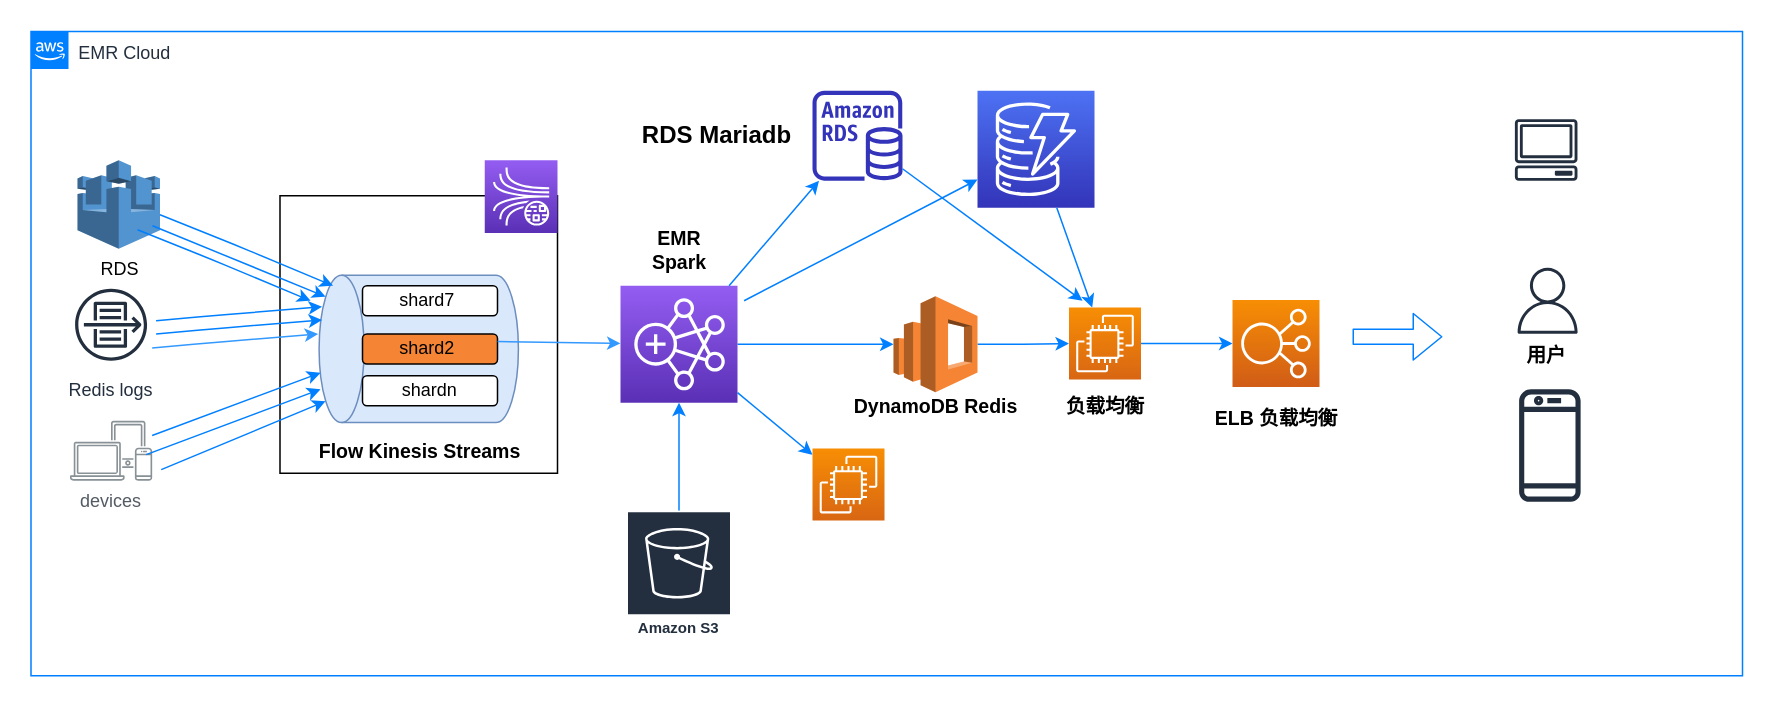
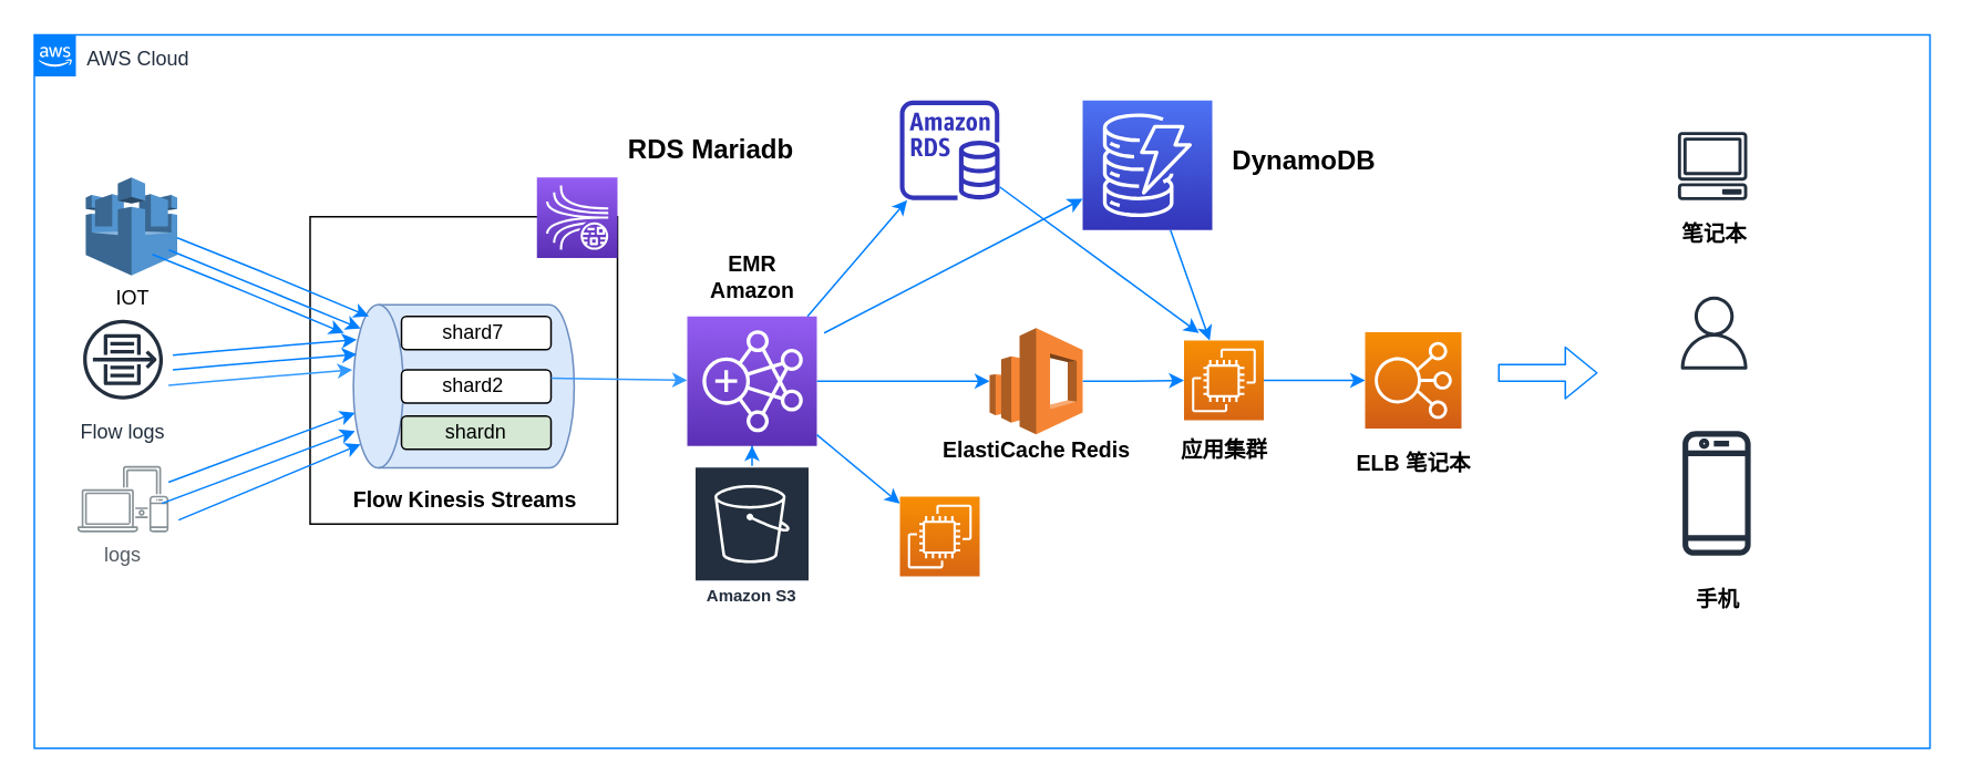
- <mxCell id="2" value="EMR Cloud" style="points=[[0,0],[0.25,0],[0.5,0],[0.75,0],[1,0],[1,0.25],[1,0.5],[1,0.75],[1,1],[0.75,1],[0.5,1],[0.25,1],[0,1],[0,0.75],[0,0.5],[0,0.25]];outlineConnect=0;gradientColor=none;html=1;whiteSpace=wrap;fontSize=12;fontStyle=0;shape=mxgraph.aws4.group;grIcon=mxgraph.aws4.group_aws_cloud_alt;fillColor=none;verticalAlign=top;align=left;spacingLeft=30;fontColor=#232F3E;dashed=0;labelBackgroundColor=#ffffff;strokeColor=#007FFF;" parent="1" vertex="1"><mxGeometry x="20" y="20.5" width="1141" height="429.5" as="geometry" /></mxCell>
+ <mxCell id="2" value="AWS Cloud" style="points=[[0,0],[0.25,0],[0.5,0],[0.75,0],[1,0],[1,0.25],[1,0.5],[1,0.75],[1,1],[0.75,1],[0.5,1],[0.25,1],[0,1],[0,0.75],[0,0.5],[0,0.25]];outlineConnect=0;gradientColor=none;html=1;whiteSpace=wrap;fontSize=12;fontStyle=0;shape=mxgraph.aws4.group;grIcon=mxgraph.aws4.group_aws_cloud_alt;fillColor=none;verticalAlign=top;align=left;spacingLeft=30;fontColor=#232F3E;dashed=0;labelBackgroundColor=#ffffff;strokeColor=#007FFF;" parent="1" vertex="1"><mxGeometry x="20" y="20.5" width="1141" height="429.5" as="geometry" /></mxCell>
- <mxCell id="52" value="&lt;span&gt;&lt;font face=&quot;微软雅黑, sans-serif&quot;&gt;&lt;span style=&quot;font-size: 16px ; background-color: rgb(255 , 255 , 255)&quot;&gt;RDS Mariadb&lt;/span&gt;&lt;/font&gt;&lt;br&gt;&lt;/span&gt;" style="text;html=1;resizable=0;autosize=1;align=center;verticalAlign=middle;points=[];fillColor=none;strokeColor=none;rounded=0;strokeWidth=3;fontSize=13;fontStyle=1" vertex="1" parent="1"><mxGeometry x="417" y="79" width="120" height="20" as="geometry" /></mxCell>
+ <mxCell id="52" value="&lt;span&gt;&lt;font face=&quot;微软雅黑, sans-serif&quot;&gt;&lt;span style=&quot;font-size: 16px ; background-color: rgb(255 , 255 , 255)&quot;&gt;RDS Mariadb&lt;/span&gt;&lt;/font&gt;&lt;br&gt;&lt;/span&gt;" style="text;html=1;resizable=0;autosize=1;align=center;verticalAlign=middle;points=[];fillColor=none;strokeColor=none;rounded=0;strokeWidth=3;fontSize=13;fontStyle=1" vertex="1" parent="1"><mxGeometry x="367" y="79" width="120" height="20" as="geometry" /></mxCell>
+ <mxCell id="51" value="&lt;span lang=&quot;EN-US&quot; style=&quot;font-size: 12.0pt ; font-family: &amp;quot;微软雅黑&amp;quot; , sans-serif ; background: white&quot;&gt;DynamoDB&lt;/span&gt;&lt;span&gt;&lt;br&gt;&lt;/span&gt;" style="text;html=1;resizable=0;autosize=1;align=center;verticalAlign=middle;points=[];fillColor=none;strokeColor=none;rounded=0;strokeWidth=3;fontSize=13;fontStyle=1" vertex="1" parent="1"><mxGeometry x="729" y="86.25" width="110" height="20" as="geometry" /></mxCell>
+ <mxCell id="49" value="&lt;b&gt;笔记本&lt;br&gt;&lt;/b&gt;" style="text;html=1;resizable=0;autosize=1;align=center;verticalAlign=middle;points=[];fillColor=none;strokeColor=none;rounded=0;strokeWidth=3;fontSize=13;" vertex="1" parent="1"><mxGeometry x="1006.08" y="130" width="50" height="20" as="geometry" /></mxCell>
- <mxCell id="28" value="&lt;b&gt;EMR&lt;br&gt;Spark&lt;br&gt;&lt;/b&gt;" style="text;html=1;resizable=0;autosize=1;align=center;verticalAlign=middle;points=[];fillColor=none;strokeColor=none;rounded=0;strokeWidth=3;fontSize=13;" vertex="1" parent="1"><mxGeometry x="427" y="146" width="50" height="40" as="geometry" /></mxCell>
+ <mxCell id="28" value="&lt;b&gt;EMR&lt;br&gt;Amazon&lt;br&gt;&lt;/b&gt;" style="text;html=1;resizable=0;autosize=1;align=center;verticalAlign=middle;points=[];fillColor=none;strokeColor=none;rounded=0;strokeWidth=3;fontSize=13;" vertex="1" parent="1"><mxGeometry x="427" y="146" width="50" height="40" as="geometry" /></mxCell>
- <mxCell id="3" value="RDS" style="outlineConnect=0;dashed=0;verticalLabelPosition=bottom;verticalAlign=top;align=center;html=1;shape=mxgraph.aws3.aws_iot;fillColor=#5294CF;gradientColor=none;" vertex="1" parent="1"><mxGeometry x="51" y="106.25" width="55" height="59" as="geometry" /></mxCell>
+ <mxCell id="3" value="IOT" style="outlineConnect=0;dashed=0;verticalLabelPosition=bottom;verticalAlign=top;align=center;html=1;shape=mxgraph.aws3.aws_iot;fillColor=#5294CF;gradientColor=none;" vertex="1" parent="1"><mxGeometry x="51" y="106.25" width="55" height="59" as="geometry" /></mxCell>
- <mxCell id="12" value="shard2&amp;nbsp;" style="rounded=1;whiteSpace=wrap;html=1;fillColor=#f58534;" vertex="1" parent="1"><mxGeometry x="241" y="222.13" width="90" height="20" as="geometry" /></mxCell>
+ <mxCell id="12" value="shard2&amp;nbsp;" style="rounded=1;whiteSpace=wrap;html=1;" vertex="1" parent="1"><mxGeometry x="241" y="222.13" width="90" height="20" as="geometry" /></mxCell>
- <mxCell id="47" value="&lt;b&gt;用户&lt;br&gt;&lt;/b&gt;" style="text;html=1;resizable=0;autosize=1;align=center;verticalAlign=middle;points=[];fillColor=none;strokeColor=none;rounded=0;strokeWidth=3;fontSize=13;" vertex="1" parent="1"><mxGeometry x="1010.12" y="226" width="40" height="20" as="geometry" /></mxCell>
- <mxCell id="4" value="Redis logs" style="outlineConnect=0;fontColor=#232F3E;gradientColor=none;strokeColor=#232F3E;fillColor=#ffffff;dashed=0;verticalLabelPosition=bottom;verticalAlign=top;align=center;html=1;fontSize=12;fontStyle=0;aspect=fixed;shape=mxgraph.aws4.resourceIcon;resIcon=mxgraph.aws4.flow_logs;" vertex="1" parent="1"><mxGeometry x="43.39" y="186" width="60" height="60" as="geometry" /></mxCell>
+ <mxCell id="4" value="Flow logs" style="outlineConnect=0;fontColor=#232F3E;gradientColor=none;strokeColor=#232F3E;fillColor=#ffffff;dashed=0;verticalLabelPosition=bottom;verticalAlign=top;align=center;html=1;fontSize=12;fontStyle=0;aspect=fixed;shape=mxgraph.aws4.resourceIcon;resIcon=mxgraph.aws4.flow_logs;" vertex="1" parent="1"><mxGeometry x="43.39" y="186" width="60" height="60" as="geometry" /></mxCell>
- <mxCell id="13" value="shardn" style="rounded=1;whiteSpace=wrap;html=1;" vertex="1" parent="1"><mxGeometry x="241" y="250" width="90" height="20" as="geometry" /></mxCell>
+ <mxCell id="13" value="shardn" style="rounded=1;whiteSpace=wrap;html=1;fillColor=#d5e8d4;" vertex="1" parent="1"><mxGeometry x="241" y="250" width="90" height="20" as="geometry" /></mxCell>
- <mxCell id="39" value="&lt;b&gt;DynamoDB Redis&lt;br&gt;&lt;/b&gt;" style="text;html=1;resizable=0;autosize=1;align=center;verticalAlign=middle;points=[];fillColor=none;strokeColor=none;rounded=0;strokeWidth=3;fontSize=13;" vertex="1" parent="1"><mxGeometry x="558" y="260" width="130" height="20" as="geometry" /></mxCell>
+ <mxCell id="39" value="&lt;b&gt;ElastiCache Redis&lt;br&gt;&lt;/b&gt;" style="text;html=1;resizable=0;autosize=1;align=center;verticalAlign=middle;points=[];fillColor=none;strokeColor=none;rounded=0;strokeWidth=3;fontSize=13;" vertex="1" parent="1"><mxGeometry x="558" y="260" width="130" height="20" as="geometry" /></mxCell>
- <mxCell id="31" value="&lt;b&gt;负载均衡&lt;br&gt;&lt;/b&gt;" style="text;html=1;resizable=0;autosize=1;align=center;verticalAlign=middle;points=[];fillColor=none;strokeColor=none;rounded=0;strokeWidth=3;fontSize=13;" vertex="1" parent="1"><mxGeometry x="701" y="260" width="70" height="20" as="geometry" /></mxCell>
+ <mxCell id="31" value="&lt;b&gt;应用集群&lt;br&gt;&lt;/b&gt;" style="text;html=1;resizable=0;autosize=1;align=center;verticalAlign=middle;points=[];fillColor=none;strokeColor=none;rounded=0;strokeWidth=3;fontSize=13;" vertex="1" parent="1"><mxGeometry x="701" y="260" width="70" height="20" as="geometry" /></mxCell>
- <mxCell id="43" value="&lt;b&gt;ELB 负载均衡&lt;br&gt;&lt;/b&gt;" style="text;html=1;resizable=0;autosize=1;align=center;verticalAlign=middle;points=[];fillColor=none;strokeColor=none;rounded=0;strokeWidth=3;fontSize=13;" vertex="1" parent="1"><mxGeometry x="800" y="268" width="100" height="20" as="geometry" /></mxCell>
+ <mxCell id="43" value="&lt;b&gt;ELB 笔记本&lt;br&gt;&lt;/b&gt;" style="text;html=1;resizable=0;autosize=1;align=center;verticalAlign=middle;points=[];fillColor=none;strokeColor=none;rounded=0;strokeWidth=3;fontSize=13;" vertex="1" parent="1"><mxGeometry x="800" y="268" width="100" height="20" as="geometry" /></mxCell>
- <mxCell id="9" value="devices" style="outlineConnect=0;gradientColor=none;fontColor=#545B64;strokeColor=none;fillColor=#879196;dashed=0;verticalLabelPosition=bottom;verticalAlign=top;align=center;html=1;fontSize=12;fontStyle=0;aspect=fixed;shape=mxgraph.aws4.illustration_devices;pointerEvents=1" vertex="1" parent="1"><mxGeometry x="45.99" y="280" width="54.79" height="40" as="geometry" /></mxCell>
+ <mxCell id="9" value="logs" style="outlineConnect=0;gradientColor=none;fontColor=#545B64;strokeColor=none;fillColor=#879196;dashed=0;verticalLabelPosition=bottom;verticalAlign=top;align=center;html=1;fontSize=12;fontStyle=0;aspect=fixed;shape=mxgraph.aws4.illustration_devices;pointerEvents=1" vertex="1" parent="1"><mxGeometry x="45.99" y="280" width="54.79" height="40" as="geometry" /></mxCell>
+ <mxCell id="48" value="&lt;b&gt;手机&lt;br&gt;&lt;/b&gt;" style="text;html=1;resizable=0;autosize=1;align=center;verticalAlign=middle;points=[];fillColor=none;strokeColor=none;rounded=0;strokeWidth=3;fontSize=13;" vertex="1" parent="1"><mxGeometry x="1013.08" y="350" width="40" height="20" as="geometry" /></mxCell>
- <mxCell id="6" value="Amazon S3" style="outlineConnect=0;fontColor=#232F3E;gradientColor=none;strokeColor=#ffffff;fillColor=#232F3E;dashed=0;verticalLabelPosition=middle;verticalAlign=bottom;align=center;html=1;whiteSpace=wrap;fontSize=10;fontStyle=1;spacing=3;shape=mxgraph.aws4.productIcon;prIcon=mxgraph.aws4.s3;" vertex="1" parent="1"><mxGeometry x="417" y="340" width="70" height="88" as="geometry" /></mxCell>
+ <mxCell id="6" value="Amazon S3" style="outlineConnect=0;fontColor=#232F3E;gradientColor=none;strokeColor=#ffffff;fillColor=#232F3E;dashed=0;verticalLabelPosition=middle;verticalAlign=bottom;align=center;html=1;whiteSpace=wrap;fontSize=10;fontStyle=1;spacing=3;shape=mxgraph.aws4.productIcon;prIcon=mxgraph.aws4.s3;" vertex="1" parent="1"><mxGeometry x="417" y="280" width="70" height="88" as="geometry" /></mxCell>
